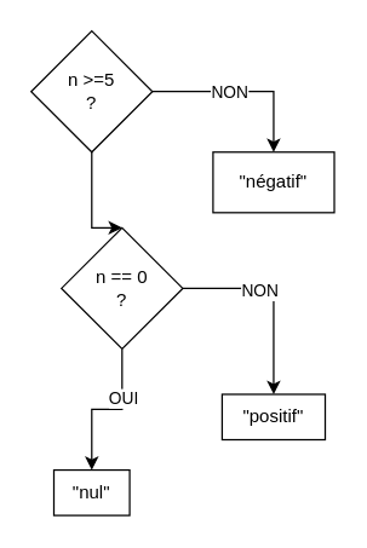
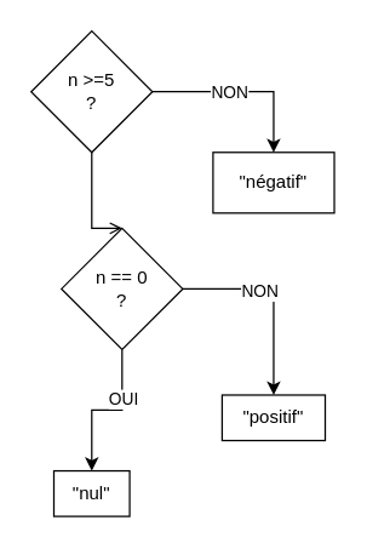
- <mxCell id="4" value="" style="edgeStyle=orthogonalEdgeStyle;rounded=0;orthogonalLoop=1;jettySize=auto;html=1;exitX=0.5;exitY=1;exitDx=0;exitDy=0;entryX=0.5;entryY=0;entryDx=0;entryDy=0;" edge="1" parent="1" source="5" target="11"><mxGeometry relative="1" as="geometry"><mxPoint x="-60.034" y="150.034" as="sourcePoint" /><mxPoint x="-70" y="250" as="targetPoint" /><Array as="points"><mxPoint x="60" y="140" /><mxPoint x="60" y="140" /></Array></mxGeometry></mxCell>
+ <mxCell id="4" value="" style="edgeStyle=orthogonalEdgeStyle;rounded=0;orthogonalLoop=1;jettySize=auto;html=1;exitX=0.5;exitY=1;exitDx=0;exitDy=0;entryX=0.5;entryY=0;entryDx=0;entryDy=0;endArrow=open;" edge="1" parent="1" source="5" target="11"><mxGeometry relative="1" as="geometry"><mxPoint x="-60.034" y="150.034" as="sourcePoint" /><mxPoint x="-70" y="250" as="targetPoint" /><Array as="points"><mxPoint x="60" y="140" /><mxPoint x="60" y="140" /></Array></mxGeometry></mxCell>
